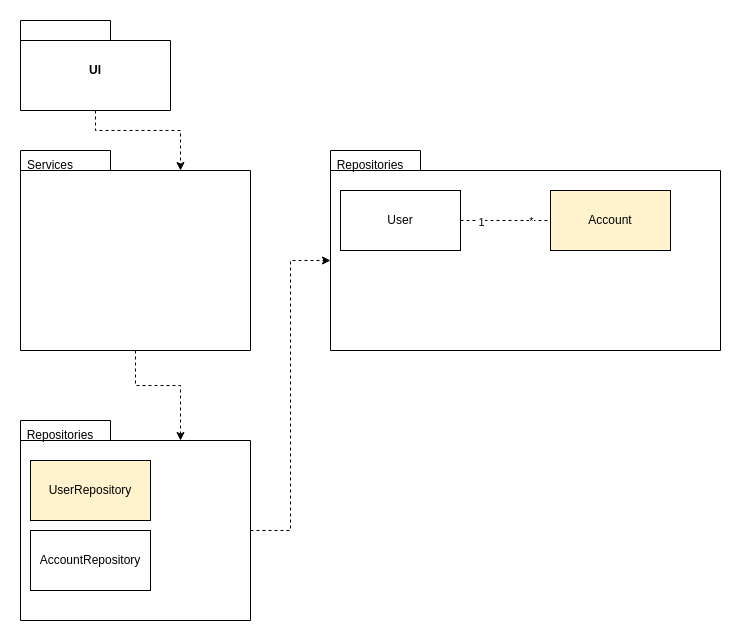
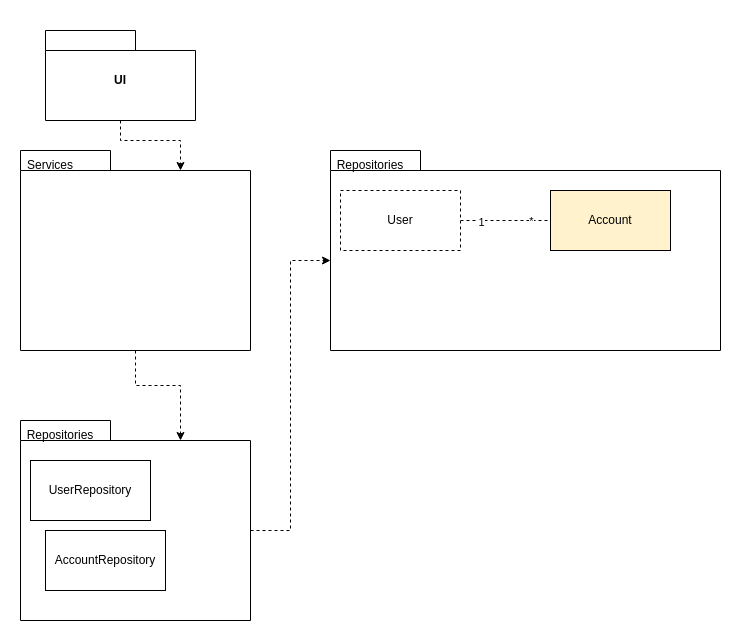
- <mxCell id="6" value="UI" style="shape=folder;fontStyle=1;spacingTop=10;tabWidth=90;tabHeight=20;tabPosition=left;html=1;whiteSpace=wrap;" vertex="1" parent="1"><mxGeometry x="20" y="20" width="150" height="90" as="geometry" /></mxCell>
+ <mxCell id="6" value="UI" style="shape=folder;fontStyle=1;spacingTop=10;tabWidth=90;tabHeight=20;tabPosition=left;html=1;whiteSpace=wrap;" vertex="1" parent="1"><mxGeometry x="45" y="30" width="150" height="90" as="geometry" /></mxCell>
- <mxCell id="19" value="&lt;div&gt;User&lt;/div&gt;" style="rounded=0;whiteSpace=wrap;html=1;" vertex="1" parent="13"><mxGeometry x="10" y="40" width="120" height="60" as="geometry" /></mxCell>
+ <mxCell id="19" value="&lt;div&gt;User&lt;/div&gt;" style="rounded=0;whiteSpace=wrap;html=1;dashed=1;" vertex="1" parent="13"><mxGeometry x="10" y="40" width="120" height="60" as="geometry" /></mxCell>
- <mxCell id="10" value="&lt;div&gt;UserRepository&lt;/div&gt;" style="rounded=0;whiteSpace=wrap;html=1;fillColor=#fff2cc;" vertex="1" parent="7"><mxGeometry x="10" y="40" width="120" height="60" as="geometry" /></mxCell>
+ <mxCell id="10" value="&lt;div&gt;UserRepository&lt;/div&gt;" style="rounded=0;whiteSpace=wrap;html=1;" vertex="1" parent="7"><mxGeometry x="10" y="40" width="120" height="60" as="geometry" /></mxCell>
- <mxCell id="11" value="AccountRepository" style="rounded=0;whiteSpace=wrap;html=1;" vertex="1" parent="7"><mxGeometry x="10" y="110" width="120" height="60" as="geometry" /></mxCell>
+ <mxCell id="11" value="AccountRepository" style="rounded=0;whiteSpace=wrap;html=1;" vertex="1" parent="7"><mxGeometry x="25" y="110" width="120" height="60" as="geometry" /></mxCell>
